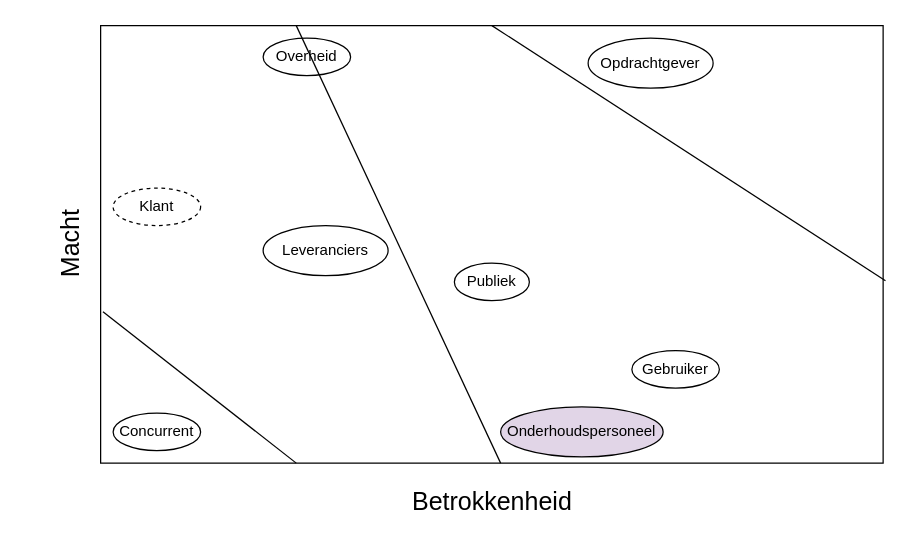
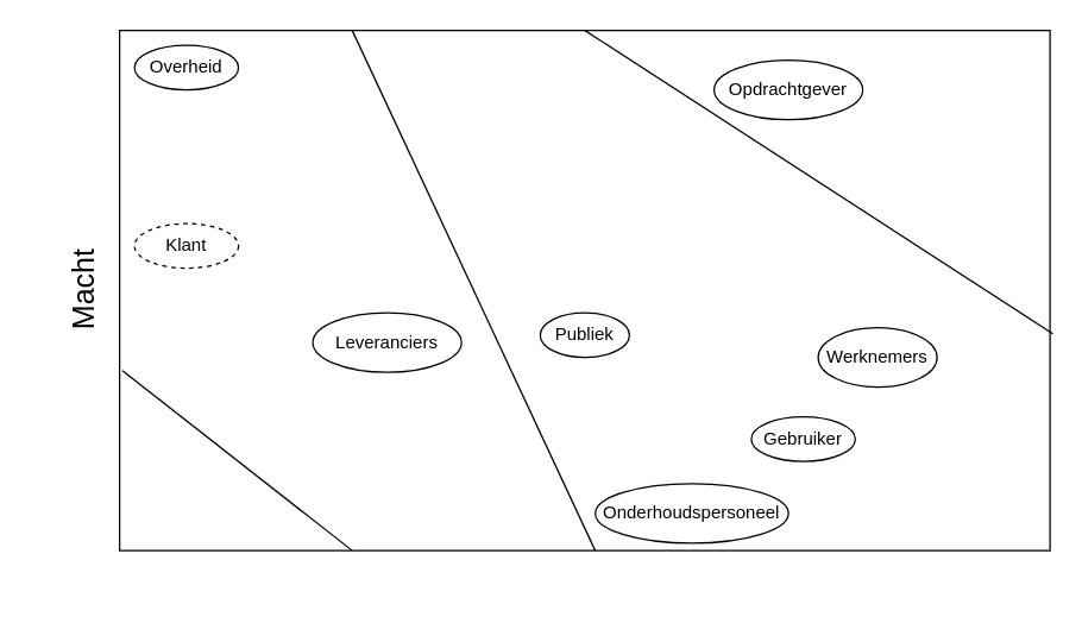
- <mxCell id="10" value="Overheid" style="ellipse;whiteSpace=wrap;html=1;" parent="1" vertex="1"><mxGeometry x="210" y="30" width="70" height="30" as="geometry" /></mxCell>
+ <mxCell id="10" value="Overheid" style="ellipse;whiteSpace=wrap;html=1;" parent="1" vertex="1"><mxGeometry x="90" y="30" width="70" height="30" as="geometry" /></mxCell>
- <mxCell id="6" value="Opdrachtgever" style="ellipse;whiteSpace=wrap;html=1;" parent="1" vertex="1"><mxGeometry x="470" y="30" width="100" height="40" as="geometry" /></mxCell>
+ <mxCell id="6" value="Opdrachtgever" style="ellipse;whiteSpace=wrap;html=1;" parent="1" vertex="1"><mxGeometry x="480" y="40" width="100" height="40" as="geometry" /></mxCell>
- <mxCell id="11" value="Leveranciers" style="ellipse;whiteSpace=wrap;html=1;" parent="1" vertex="1"><mxGeometry x="210" y="180" width="100" height="40" as="geometry" /></mxCell>
+ <mxCell id="11" value="Leveranciers" style="ellipse;whiteSpace=wrap;html=1;" parent="1" vertex="1"><mxGeometry x="210" y="210" width="100" height="40" as="geometry" /></mxCell>
+ <mxCell id="7" value="Werknemers" style="ellipse;whiteSpace=wrap;html=1;" parent="1" vertex="1"><mxGeometry x="550" y="220" width="80" height="40" as="geometry" /></mxCell>
- <mxCell id="5" value="Concurrent" style="ellipse;whiteSpace=wrap;html=1;" parent="1" vertex="1"><mxGeometry x="90" y="330" width="70" height="30" as="geometry" /></mxCell>
- <mxCell id="9" value="Onderhoudspersoneel" style="ellipse;whiteSpace=wrap;html=1;fillColor=#e1d5e7;" parent="1" vertex="1"><mxGeometry x="400" y="325" width="130" height="40" as="geometry" /></mxCell>
+ <mxCell id="9" value="Onderhoudspersoneel" style="ellipse;whiteSpace=wrap;html=1;" parent="1" vertex="1"><mxGeometry x="400" y="325" width="130" height="40" as="geometry" /></mxCell>
- <mxCell id="3" value="&lt;font style=&quot;font-size: 20px&quot;&gt;Betrokkenheid&lt;/font&gt;" style="text;html=1;align=center;verticalAlign=middle;resizable=0;points=[];autosize=1;" parent="1" vertex="1"><mxGeometry x="323" y="390" width="140" height="20" as="geometry" /></mxCell>
